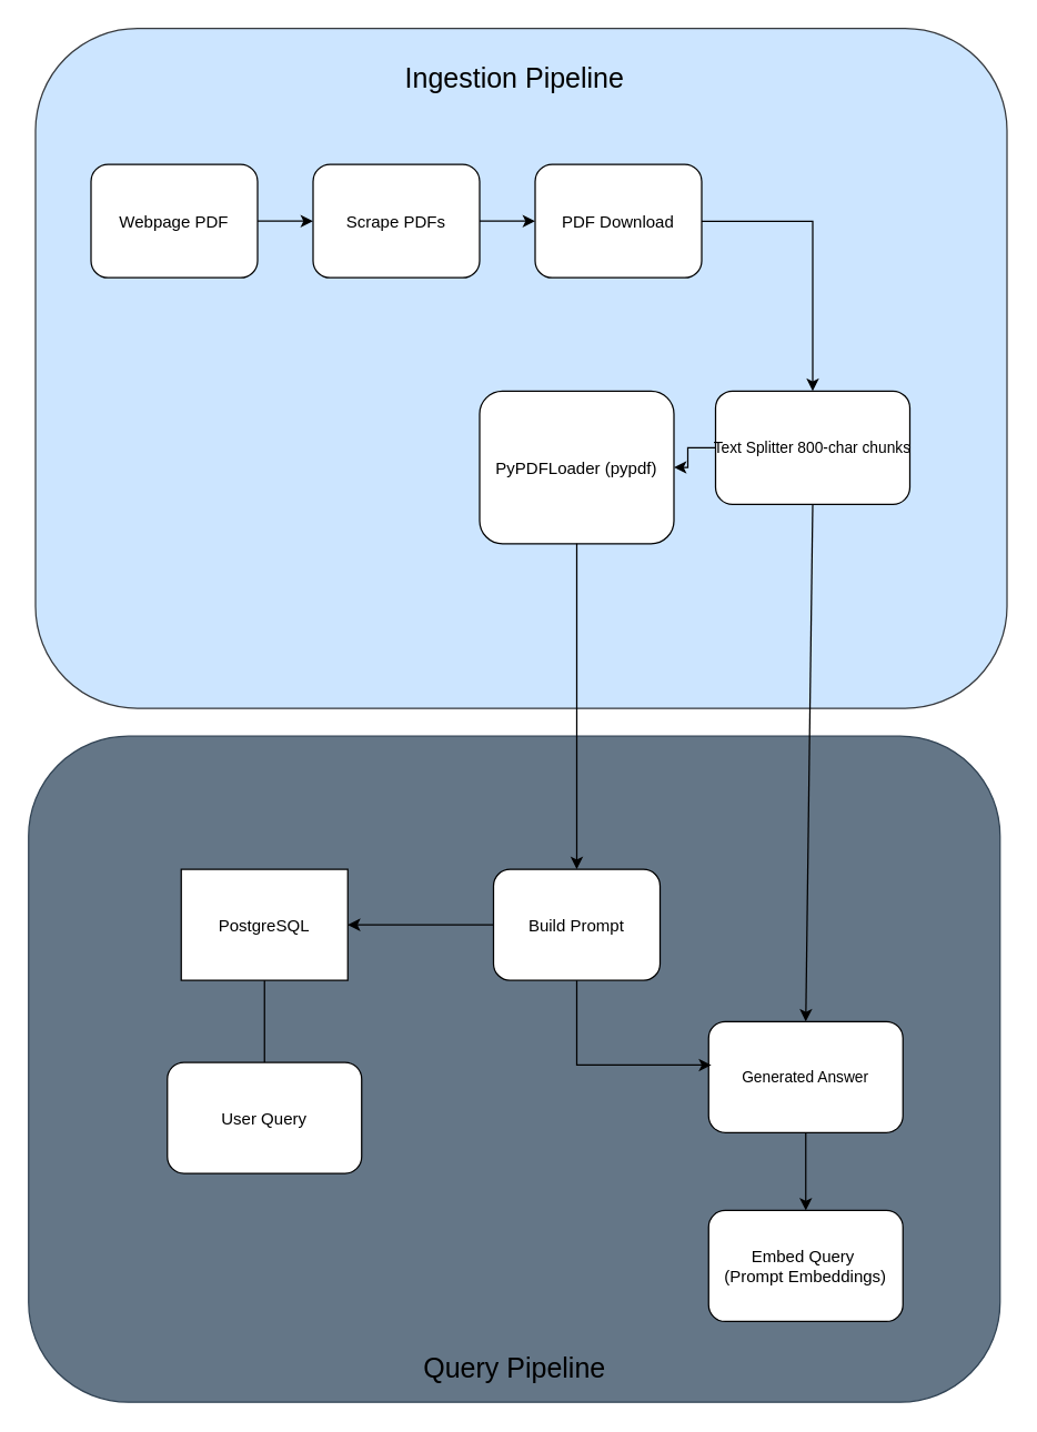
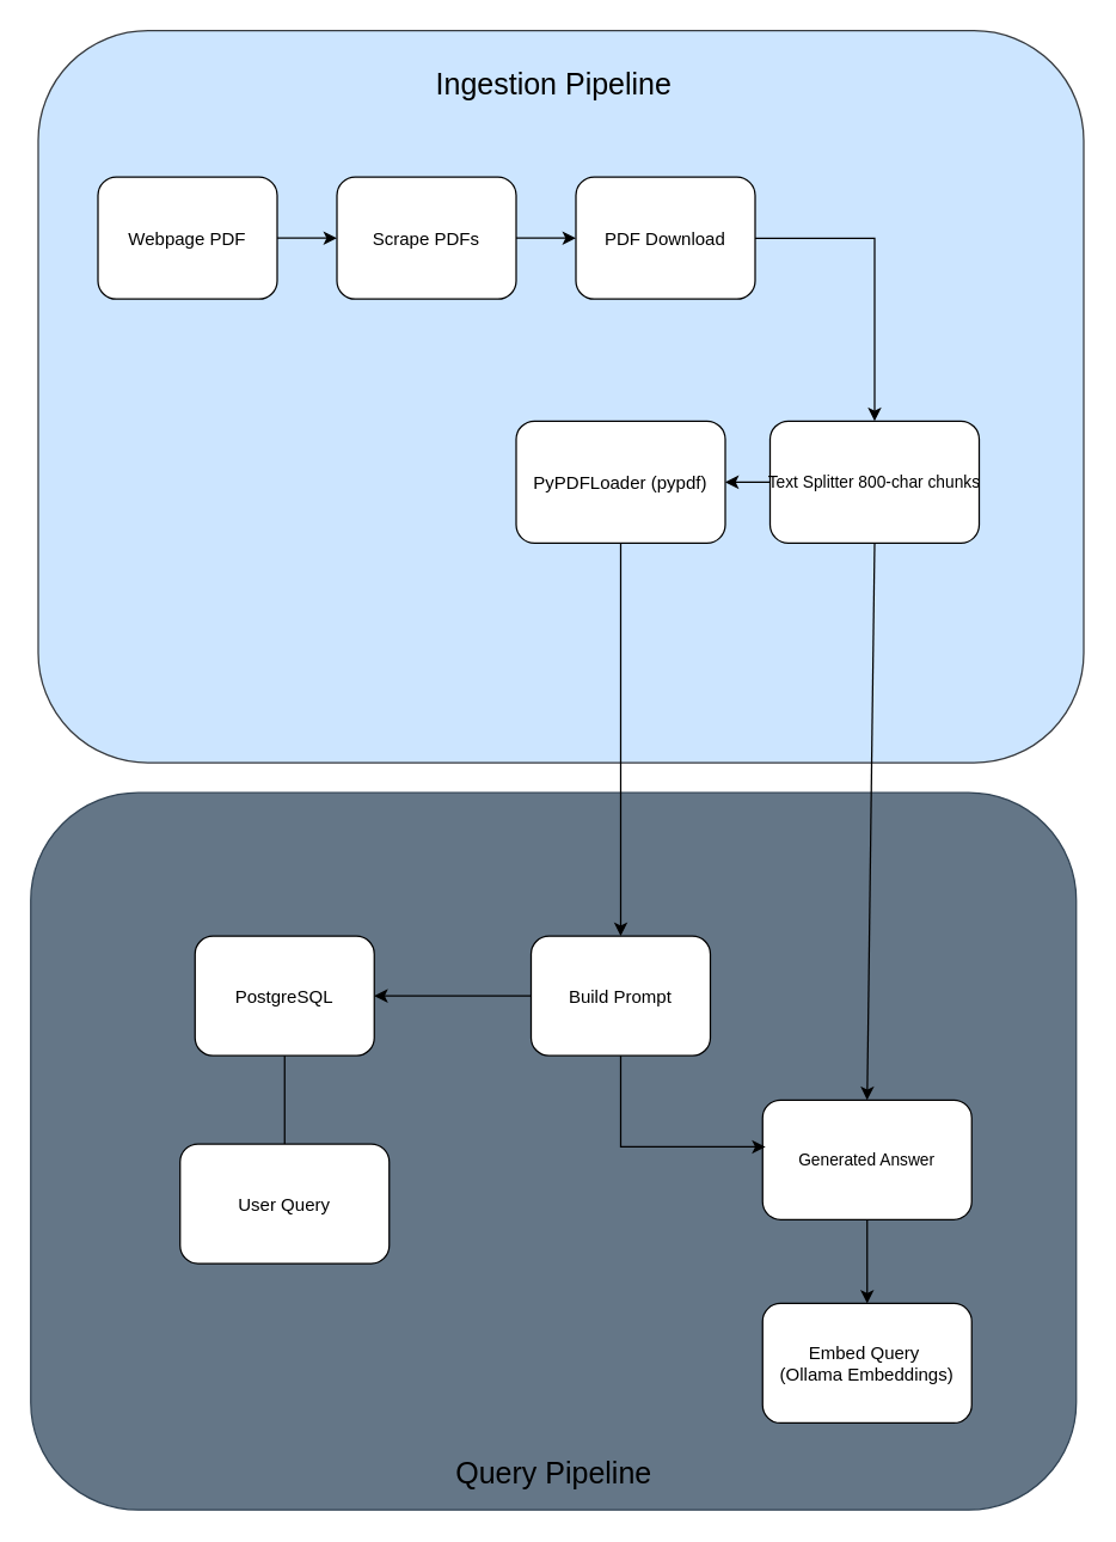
- <mxCell id="6" value="PyPDFLoader (pypdf)" style="rounded=1;fillColor=#ffffff;" vertex="1" parent="2"><mxGeometry x="320" y="261.333" width="140" height="110" as="geometry" /></mxCell>
+ <mxCell id="6" value="PyPDFLoader (pypdf)" style="rounded=1;fillColor=#ffffff;" vertex="1" parent="2"><mxGeometry x="320" y="261.333" width="140" height="81.667" as="geometry" /></mxCell>
- <mxCell id="14" value="PostgreSQL" style="fillColor=#ffffff;rounded=0;" vertex="1" parent="13"><mxGeometry x="110" y="96" width="120" height="80.0" as="geometry" /></mxCell>
+ <mxCell id="14" value="PostgreSQL" style="rounded=1;fillColor=#ffffff;" vertex="1" parent="13"><mxGeometry x="110" y="96" width="120" height="80.0" as="geometry" /></mxCell>
- <mxCell id="18" value="Embed Query &#10;(Prompt Embeddings)" style="rounded=1;fillColor=#ffffff;" vertex="1" parent="13"><mxGeometry x="490" y="341.881" width="140" height="80.0" as="geometry" /></mxCell>
+ <mxCell id="18" value="Embed Query &#10;(Ollama Embeddings)" style="rounded=1;fillColor=#ffffff;" vertex="1" parent="13"><mxGeometry x="490" y="341.881" width="140" height="80.0" as="geometry" /></mxCell>
